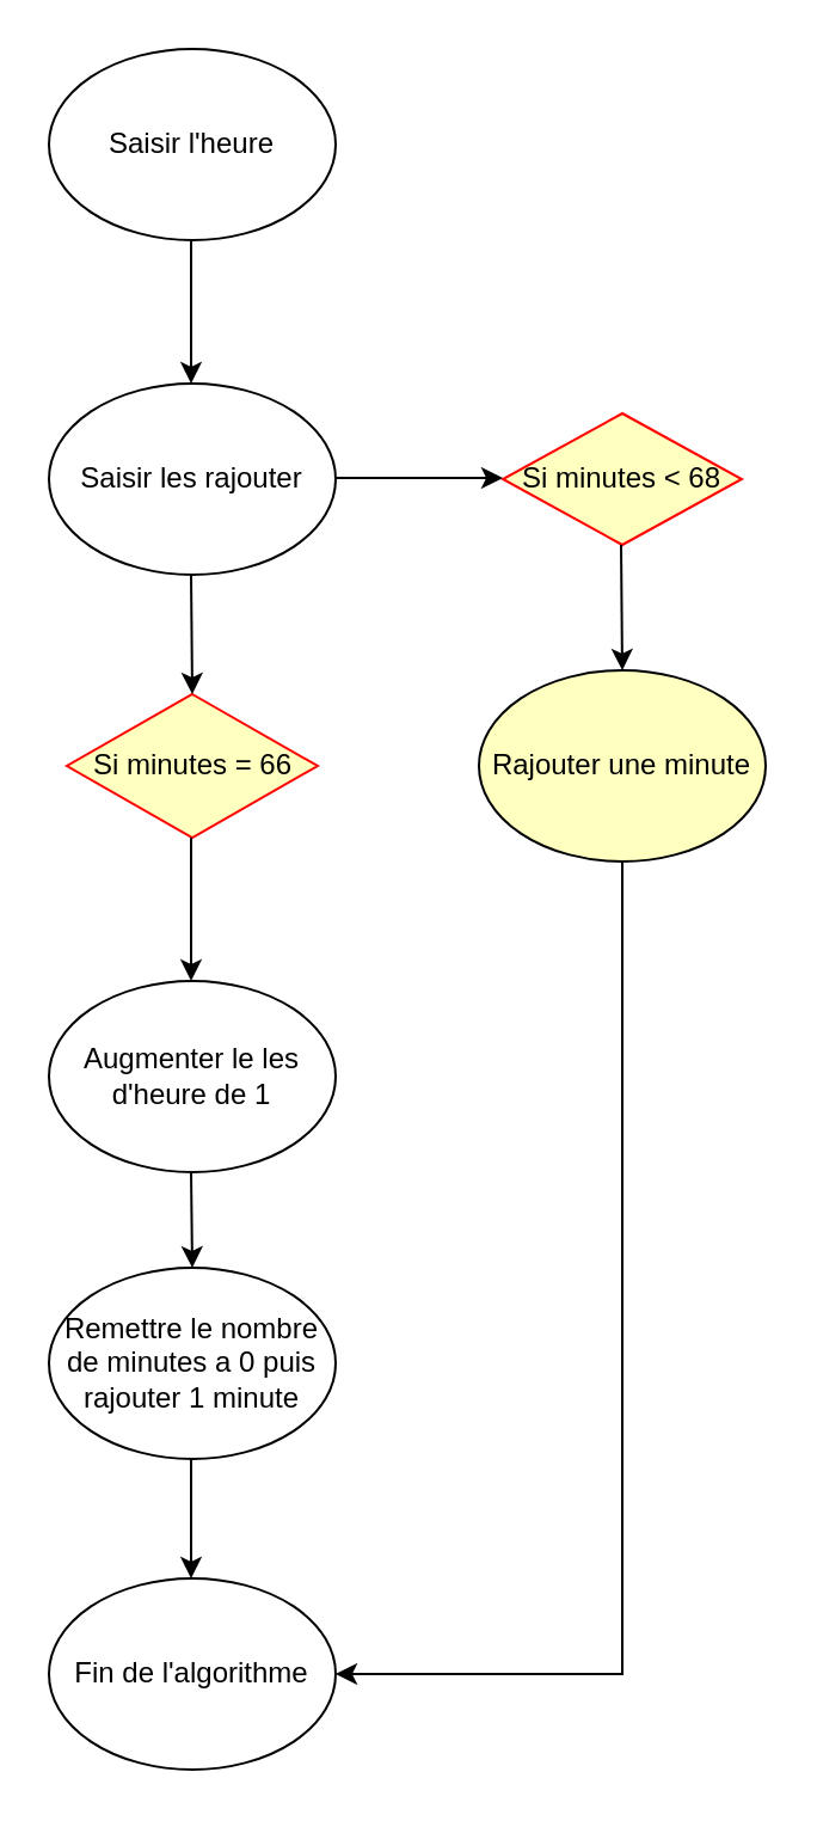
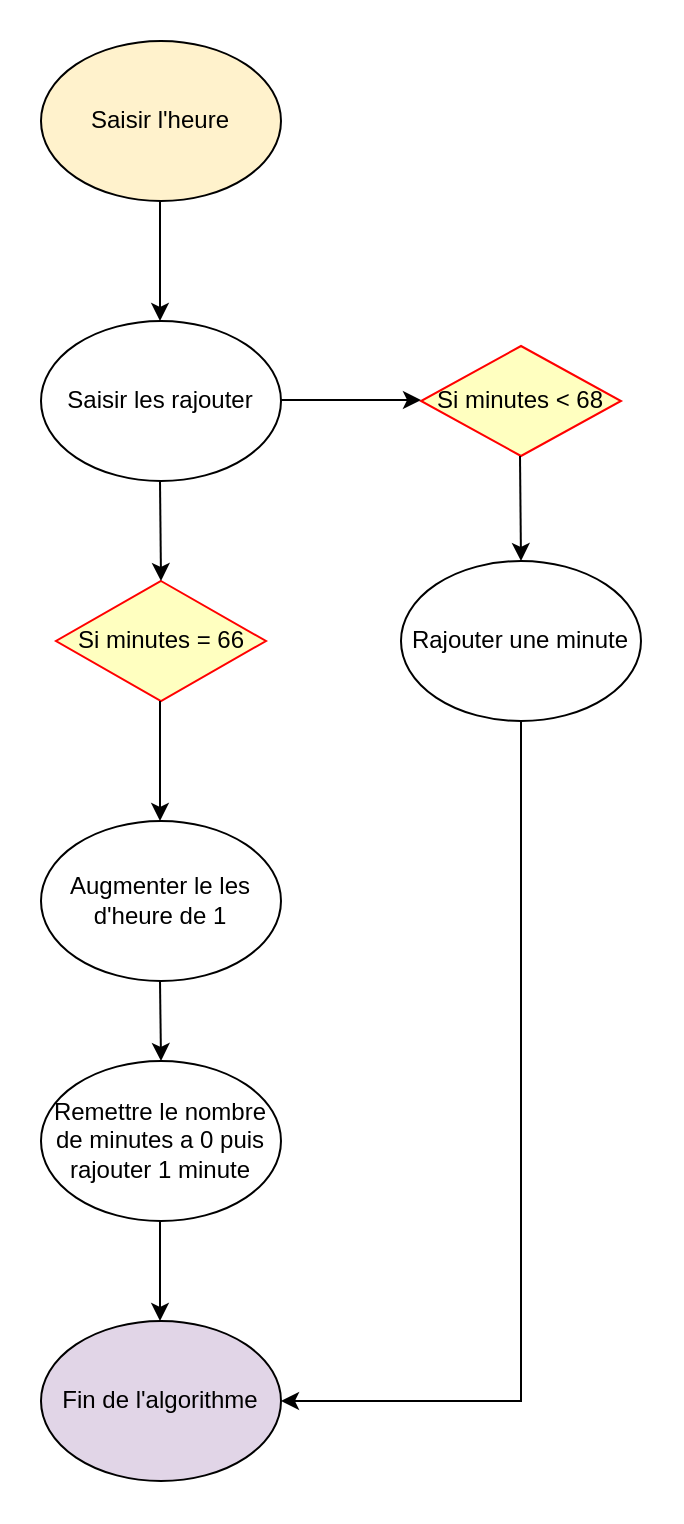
- <mxCell id="2" value="Saisir l'heure" style="ellipse;whiteSpace=wrap;html=1;" vertex="1" parent="1"><mxGeometry x="20" y="20" width="120" height="80" as="geometry" /></mxCell>
+ <mxCell id="2" value="Saisir l'heure" style="ellipse;whiteSpace=wrap;html=1;fillColor=#fff2cc;" vertex="1" parent="1"><mxGeometry x="20" y="20" width="120" height="80" as="geometry" /></mxCell>
- <mxCell id="17" value="Rajouter une minute" style="ellipse;whiteSpace=wrap;html=1;fillColor=#ffffc0;" vertex="1" parent="1"><mxGeometry x="200" y="280" width="120" height="80" as="geometry" /></mxCell>
+ <mxCell id="17" value="Rajouter une minute" style="ellipse;whiteSpace=wrap;html=1;" vertex="1" parent="1"><mxGeometry x="200" y="280" width="120" height="80" as="geometry" /></mxCell>
- <mxCell id="11" value="Fin de l'algorithme" style="ellipse;whiteSpace=wrap;html=1;" vertex="1" parent="1"><mxGeometry x="20" y="660" width="120" height="80" as="geometry" /></mxCell>
+ <mxCell id="11" value="Fin de l'algorithme" style="ellipse;whiteSpace=wrap;html=1;fillColor=#e1d5e7;" vertex="1" parent="1"><mxGeometry x="20" y="660" width="120" height="80" as="geometry" /></mxCell>
